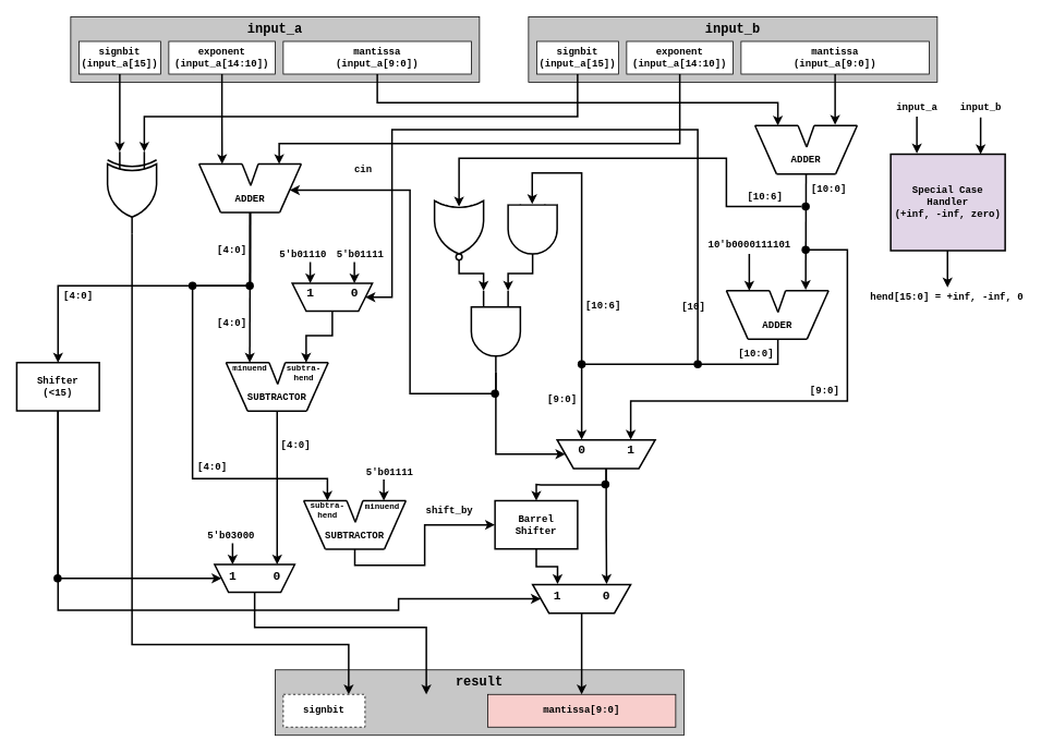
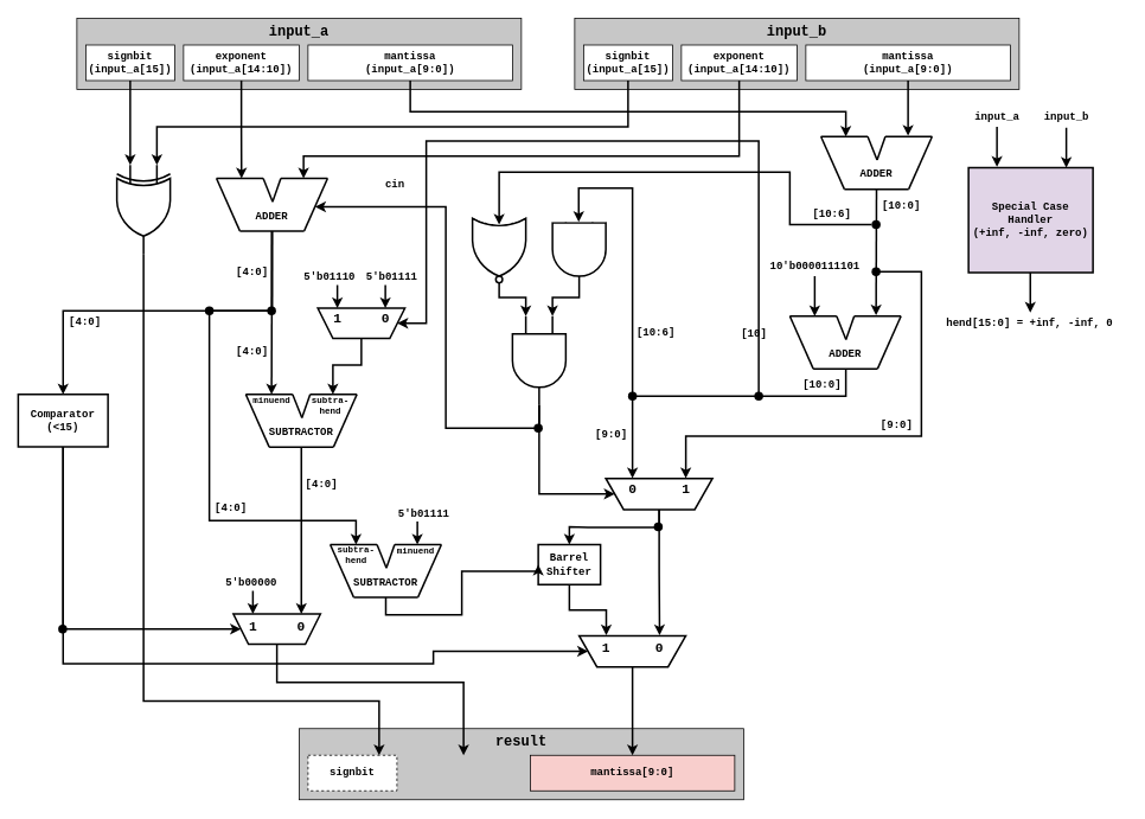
- <mxCell id="109" value="Shifter&lt;div&gt;(&amp;lt;15)&lt;/div&gt;" style="rounded=0;whiteSpace=wrap;html=1;strokeWidth=2;fontFamily=Courier New;fontStyle=1;fillColor=none;" vertex="1" parent="1"><mxGeometry x="20" y="443" width="101" height="59" as="geometry" /></mxCell>
+ <mxCell id="109" value="Comparator&lt;div&gt;(&amp;lt;15)&lt;/div&gt;" style="rounded=0;whiteSpace=wrap;html=1;strokeWidth=2;fontFamily=Courier New;fontStyle=1;fillColor=none;" vertex="1" parent="1"><mxGeometry x="20" y="443" width="101" height="59" as="geometry" /></mxCell>
- <mxCell id="136" value="&lt;b&gt;shift_by&lt;/b&gt;" style="text;whiteSpace=wrap;html=1;align=center;fontFamily=Courier New;fontSize=12;" vertex="1" parent="1"><mxGeometry x="507" y="611" width="85" height="30" as="geometry" /></mxCell>
- <mxCell id="120" value="Barrel Shifter" style="rounded=0;whiteSpace=wrap;html=1;strokeWidth=2;fontFamily=Courier New;fontStyle=1;fillColor=none;" vertex="1" parent="1"><mxGeometry x="605" y="612" width="101" height="59" as="geometry" /></mxCell>
+ <mxCell id="120" value="Barrel Shifter" style="rounded=0;whiteSpace=wrap;html=1;strokeWidth=2;fontFamily=Courier New;fontStyle=1;fillColor=none;" vertex="1" parent="1"><mxGeometry x="605" y="612" width="70" height="45" as="geometry" /></mxCell>
- <mxCell id="148" value="&lt;b style=&quot;font-size: 12px;&quot;&gt;5'b03000&lt;/b&gt;" style="text;whiteSpace=wrap;html=1;align=center;fontFamily=Courier New;fontSize=12;" vertex="1" parent="1"><mxGeometry x="240" y="642" width="85" height="21" as="geometry" /></mxCell>
+ <mxCell id="148" value="&lt;b style=&quot;font-size: 12px;&quot;&gt;5'b00000&lt;/b&gt;" style="text;whiteSpace=wrap;html=1;align=center;fontFamily=Courier New;fontSize=12;" vertex="1" parent="1"><mxGeometry x="240" y="642" width="85" height="21" as="geometry" /></mxCell>
